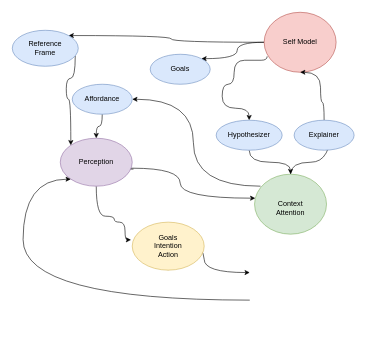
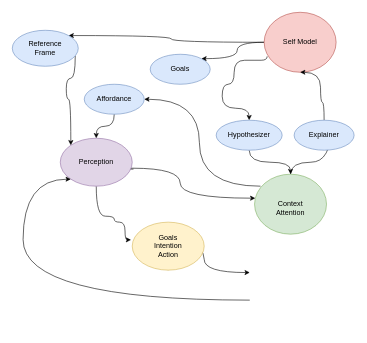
- <mxCell id="19" value="Affordance" style="ellipse;whiteSpace=wrap;html=1;fillColor=#dae8fc;strokeColor=#6c8ebf;" parent="1" vertex="1"><mxGeometry x="120" y="140" width="100" height="50" as="geometry" /></mxCell>
+ <mxCell id="19" value="Affordance" style="ellipse;whiteSpace=wrap;html=1;fillColor=#dae8fc;strokeColor=#6c8ebf;" parent="1" vertex="1"><mxGeometry x="140" y="140" width="100" height="50" as="geometry" /></mxCell>
